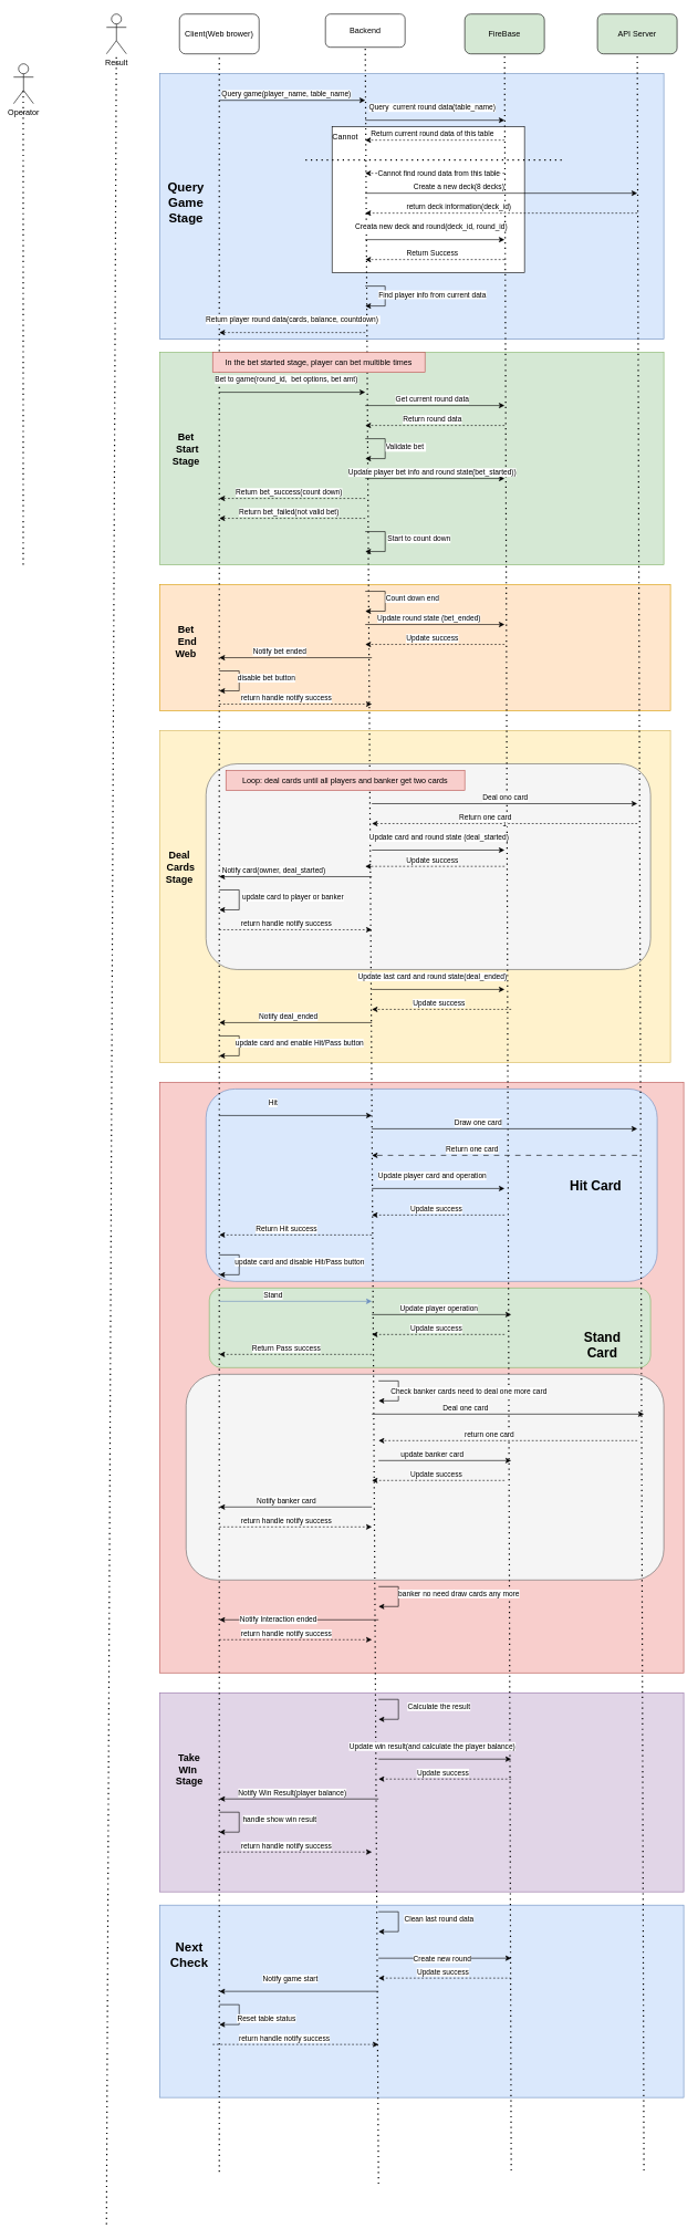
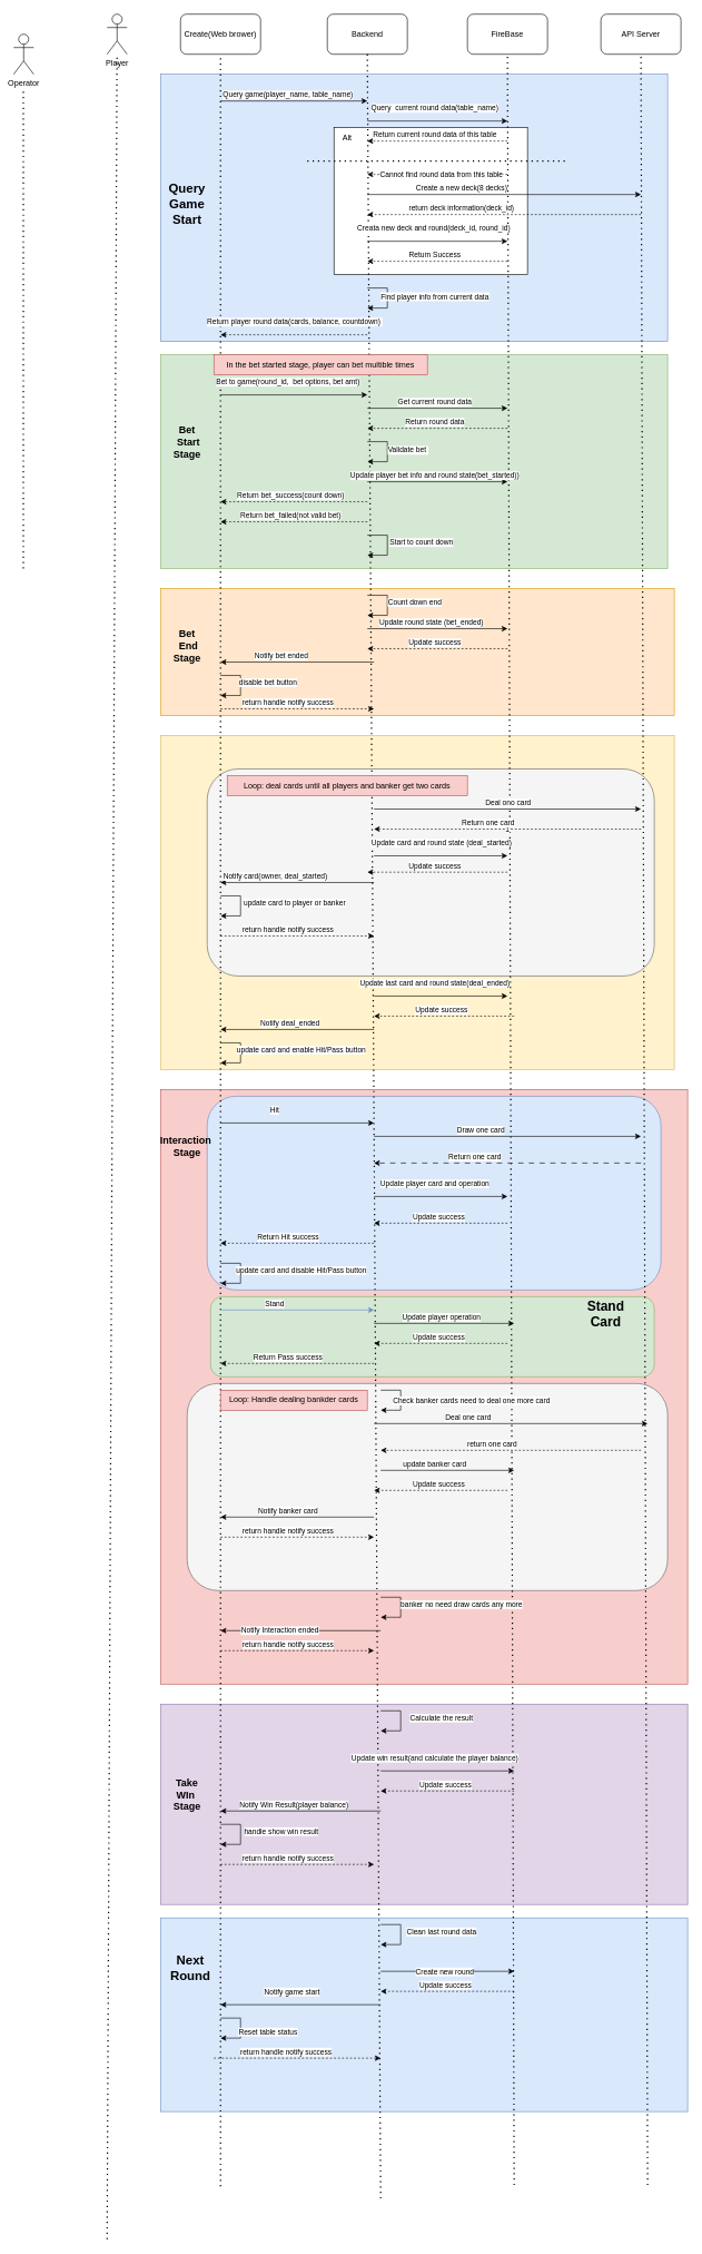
- <mxCell id="14" value="Backend" style="rounded=1;whiteSpace=wrap;html=1;" parent="1" vertex="1"><mxGeometry x="490" y="20" width="120" height="50" as="geometry" /></mxCell>
+ <mxCell id="14" value="Backend" style="rounded=1;whiteSpace=wrap;html=1;" parent="1" vertex="1"><mxGeometry x="490" y="20" width="120" height="60" as="geometry" /></mxCell>
- <mxCell id="15" value="Client(Web brower)" style="rounded=1;whiteSpace=wrap;html=1;" parent="1" vertex="1"><mxGeometry x="270" y="20" width="120" height="60" as="geometry" /></mxCell>
+ <mxCell id="15" value="Create(Web brower)" style="rounded=1;whiteSpace=wrap;html=1;" parent="1" vertex="1"><mxGeometry x="270" y="20" width="120" height="60" as="geometry" /></mxCell>
- <mxCell id="18" value="FireBase" style="rounded=1;whiteSpace=wrap;html=1;fillColor=#d5e8d4;" parent="1" vertex="1"><mxGeometry x="700" y="20" width="120" height="60" as="geometry" /></mxCell>
+ <mxCell id="18" value="FireBase" style="rounded=1;whiteSpace=wrap;html=1;" parent="1" vertex="1"><mxGeometry x="700" y="20" width="120" height="60" as="geometry" /></mxCell>
- <mxCell id="17" value="API Server" style="rounded=1;whiteSpace=wrap;html=1;fillColor=#d5e8d4;" parent="1" vertex="1"><mxGeometry x="900" y="20" width="120" height="60" as="geometry" /></mxCell>
+ <mxCell id="17" value="API Server" style="rounded=1;whiteSpace=wrap;html=1;" parent="1" vertex="1"><mxGeometry x="900" y="20" width="120" height="60" as="geometry" /></mxCell>
- <mxCell id="16" value="Result" style="shape=umlActor;verticalLabelPosition=bottom;verticalAlign=top;html=1;outlineConnect=0;" parent="1" vertex="1"><mxGeometry x="160" y="20" width="30" height="60" as="geometry" /></mxCell>
+ <mxCell id="16" value="Player" style="shape=umlActor;verticalLabelPosition=bottom;verticalAlign=top;html=1;outlineConnect=0;" parent="1" vertex="1"><mxGeometry x="160" y="20" width="30" height="60" as="geometry" /></mxCell>
- <mxCell id="19" value="Operator" style="shape=umlActor;verticalLabelPosition=bottom;verticalAlign=top;html=1;outlineConnect=0;" parent="1" vertex="1"><mxGeometry x="20" y="95" width="30" height="60" as="geometry" /></mxCell>
+ <mxCell id="19" value="Operator" style="shape=umlActor;verticalLabelPosition=bottom;verticalAlign=top;html=1;outlineConnect=0;" parent="1" vertex="1"><mxGeometry x="20" y="50" width="30" height="60" as="geometry" /></mxCell>
- <mxCell id="47" value="Cannot" style="text;html=1;strokeColor=none;fillColor=none;align=center;verticalAlign=middle;whiteSpace=wrap;rounded=0;" parent="1" vertex="1"><mxGeometry x="490" y="190" width="60" height="30" as="geometry" /></mxCell>
+ <mxCell id="47" value="Alt" style="text;html=1;strokeColor=none;fillColor=none;align=center;verticalAlign=middle;whiteSpace=wrap;rounded=0;" parent="1" vertex="1"><mxGeometry x="490" y="190" width="60" height="30" as="geometry" /></mxCell>
- <mxCell id="62" value="&lt;font style=&quot;font-size: 19px;&quot;&gt;Query Game Stage&lt;/font&gt;" style="text;html=1;strokeColor=none;fillColor=none;align=center;verticalAlign=middle;whiteSpace=wrap;rounded=0;flipH=1;flipV=0;fontStyle=1" parent="1" vertex="1"><mxGeometry x="250" y="170" width="60" height="270" as="geometry" /></mxCell>
+ <mxCell id="62" value="&lt;font style=&quot;font-size: 19px;&quot;&gt;Query Game Start&lt;/font&gt;" style="text;html=1;strokeColor=none;fillColor=none;align=center;verticalAlign=middle;whiteSpace=wrap;rounded=0;flipH=1;flipV=0;fontStyle=1" parent="1" vertex="1"><mxGeometry x="250" y="170" width="60" height="270" as="geometry" /></mxCell>
- <mxCell id="66" value="Bet&lt;br style=&quot;font-size: 15px;&quot;&gt;&amp;nbsp;Start Stage" style="text;html=1;strokeColor=none;fillColor=none;align=center;verticalAlign=middle;whiteSpace=wrap;rounded=0;flipV=1;flipH=1;fontSize=15;fontStyle=1" parent="1" vertex="1"><mxGeometry x="250" y="610" width="60" height="130" as="geometry" /></mxCell>
+ <mxCell id="66" value="Bet&lt;br style=&quot;font-size: 15px;&quot;&gt;&amp;nbsp;Start Stage" style="text;html=1;strokeColor=none;fillColor=none;align=center;verticalAlign=middle;whiteSpace=wrap;rounded=0;flipV=1;flipH=1;fontSize=15;fontStyle=1" parent="1" vertex="1"><mxGeometry x="250" y="595" width="60" height="130" as="geometry" /></mxCell>
- <mxCell id="89" value="Bet&lt;br style=&quot;font-size: 15px;&quot;&gt;&amp;nbsp;End Web" style="text;html=1;strokeColor=none;fillColor=none;align=center;verticalAlign=middle;whiteSpace=wrap;rounded=0;flipV=1;flipH=1;fontSize=15;fontStyle=1" parent="1" vertex="1"><mxGeometry x="250" y="900" width="60" height="130" as="geometry" /></mxCell>
+ <mxCell id="89" value="Bet&lt;br style=&quot;font-size: 15px;&quot;&gt;&amp;nbsp;End Stage" style="text;html=1;strokeColor=none;fillColor=none;align=center;verticalAlign=middle;whiteSpace=wrap;rounded=0;flipV=1;flipH=1;fontSize=15;fontStyle=1" parent="1" vertex="1"><mxGeometry x="250" y="900" width="60" height="130" as="geometry" /></mxCell>
- <mxCell id="103" value="Deal&lt;br style=&quot;font-size: 15px;&quot;&gt;&amp;nbsp;Cards Stage" style="text;html=1;strokeColor=none;fillColor=none;align=center;verticalAlign=middle;whiteSpace=wrap;rounded=0;flipV=1;flipH=1;fontSize=15;fontStyle=1" parent="1" vertex="1"><mxGeometry x="240" y="1240" width="60" height="130" as="geometry" /></mxCell>
+ <mxCell id="147" value="Interaction&amp;nbsp;&lt;br&gt;Stage" style="text;html=1;strokeColor=none;fillColor=none;align=center;verticalAlign=middle;whiteSpace=wrap;rounded=0;flipV=1;flipH=1;fontSize=15;fontStyle=1" parent="1" vertex="1"><mxGeometry x="250" y="1650" width="60" height="130" as="geometry" /></mxCell>
- <mxCell id="148" value="Hit Card" style="text;html=1;strokeColor=none;fillColor=none;align=center;verticalAlign=middle;whiteSpace=wrap;rounded=0;fontSize=20;fontStyle=1" parent="1" vertex="1"><mxGeometry x="850" y="1770" width="95" height="30" as="geometry" /></mxCell>
- <mxCell id="149" value="Stand&lt;br&gt;Card" style="text;html=1;strokeColor=none;fillColor=none;align=center;verticalAlign=middle;whiteSpace=wrap;rounded=0;fontSize=20;fontStyle=1" parent="1" vertex="1"><mxGeometry x="860" y="2010" width="95" height="30" as="geometry" /></mxCell>
+ <mxCell id="149" value="Stand&lt;br&gt;Card" style="text;html=1;strokeColor=none;fillColor=none;align=center;verticalAlign=middle;whiteSpace=wrap;rounded=0;fontSize=20;fontStyle=1" parent="1" vertex="1"><mxGeometry x="860" y="1950" width="95" height="30" as="geometry" /></mxCell>
+ <mxCell id="140" value="Loop: Handle dealing bankder cards" style="text;html=1;strokeColor=#b85450;fillColor=#f8cecc;align=center;verticalAlign=middle;whiteSpace=wrap;rounded=0;" parent="1" vertex="1"><mxGeometry x="330" y="2080" width="220" height="30" as="geometry" /></mxCell>
- <mxCell id="162" value="Take&lt;br&gt;WIn&amp;nbsp;&lt;br&gt;Stage" style="text;html=1;strokeColor=none;fillColor=none;align=center;verticalAlign=middle;whiteSpace=wrap;rounded=0;flipV=1;flipH=1;fontSize=15;fontStyle=1" parent="1" vertex="1"><mxGeometry x="255" y="2600" width="60" height="130" as="geometry" /></mxCell>
+ <mxCell id="162" value="Take&lt;br&gt;WIn&amp;nbsp;&lt;br&gt;Stage" style="text;html=1;strokeColor=none;fillColor=none;align=center;verticalAlign=middle;whiteSpace=wrap;rounded=0;flipV=1;flipH=1;fontSize=15;fontStyle=1" parent="1" vertex="1"><mxGeometry x="250" y="2620" width="60" height="130" as="geometry" /></mxCell>
- <mxCell id="175" value="Next Check&lt;br style=&quot;font-size: 19px;&quot;&gt;" style="text;html=1;strokeColor=none;fillColor=none;align=center;verticalAlign=middle;whiteSpace=wrap;rounded=0;fontStyle=1;fontSize=19;" parent="1" vertex="1"><mxGeometry x="255" y="2930" width="60" height="30" as="geometry" /></mxCell>
+ <mxCell id="175" value="Next Round&lt;br style=&quot;font-size: 19px;&quot;&gt;" style="text;html=1;strokeColor=none;fillColor=none;align=center;verticalAlign=middle;whiteSpace=wrap;rounded=0;fontStyle=1;fontSize=19;" parent="1" vertex="1"><mxGeometry x="255" y="2930" width="60" height="30" as="geometry" /></mxCell>
